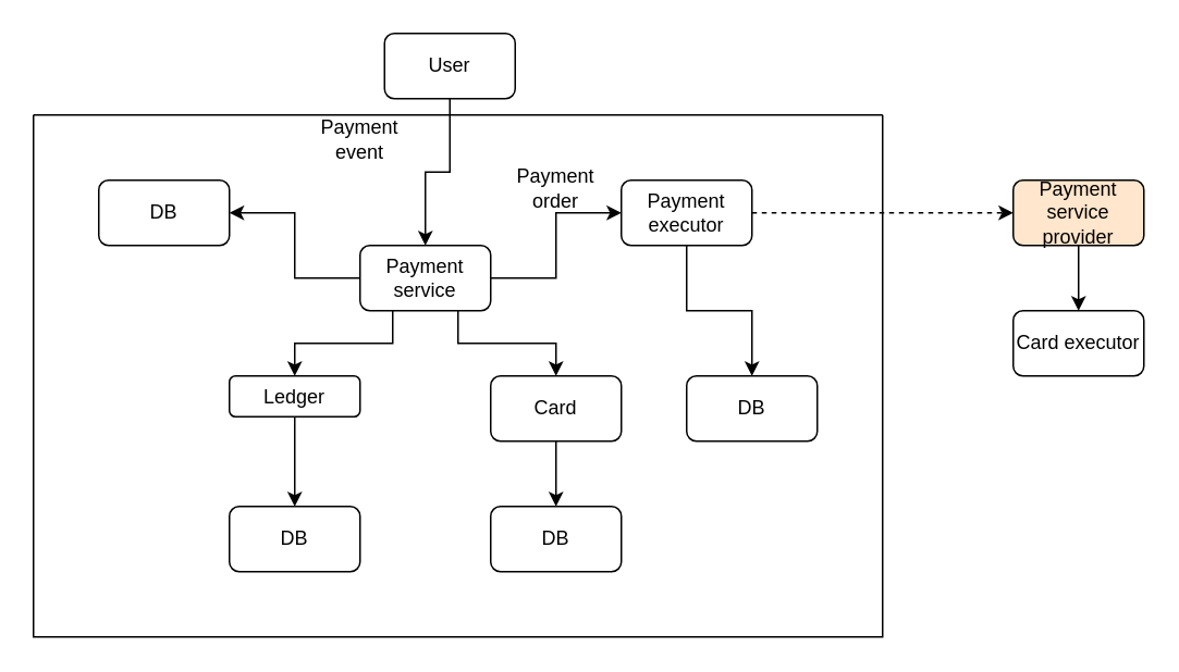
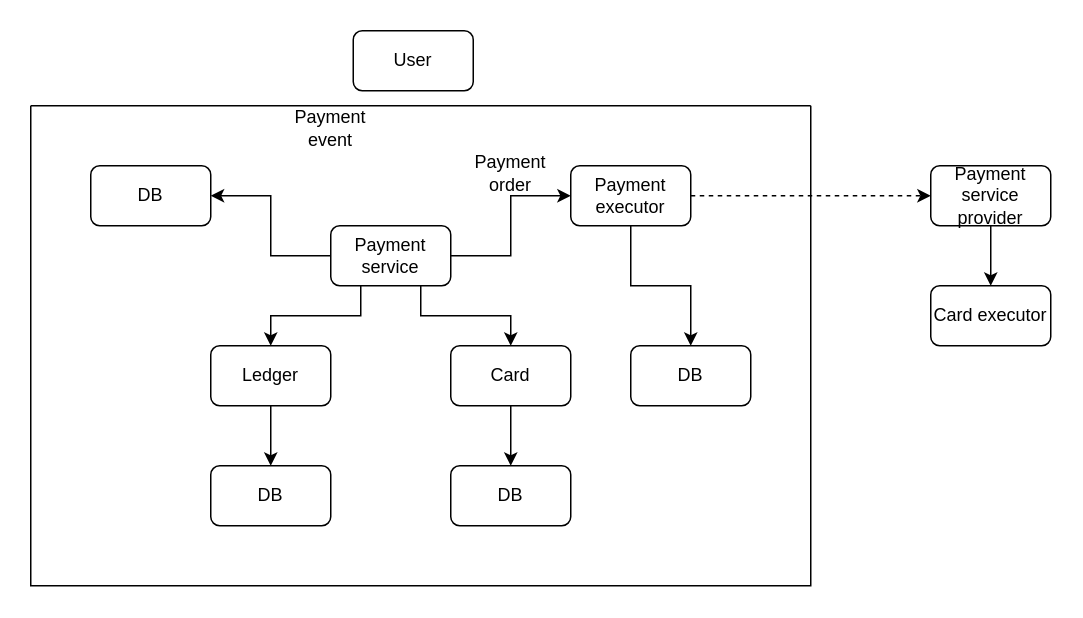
- <mxCell id="23" style="edgeStyle=orthogonalEdgeStyle;rounded=0;orthogonalLoop=1;jettySize=auto;html=1;exitX=0.5;exitY=1;exitDx=0;exitDy=0;entryX=0.5;entryY=0;entryDx=0;entryDy=0;" edge="1" parent="1" source="24" target="12"><mxGeometry relative="1" as="geometry" /></mxCell>
- <mxCell id="21" value="Payment service provider" style="rounded=1;whiteSpace=wrap;html=1;fillColor=#ffe6cc;" vertex="1" parent="1"><mxGeometry x="620" y="110" width="80" height="40" as="geometry" /></mxCell>
+ <mxCell id="21" value="Payment service provider" style="rounded=1;whiteSpace=wrap;html=1;" vertex="1" parent="1"><mxGeometry x="620" y="110" width="80" height="40" as="geometry" /></mxCell>
- <mxCell id="14" value="Ledger" style="rounded=1;whiteSpace=wrap;html=1;" vertex="1" parent="2"><mxGeometry x="120" y="160" width="80" height="25" as="geometry" /></mxCell>
+ <mxCell id="14" value="Ledger" style="rounded=1;whiteSpace=wrap;html=1;" vertex="1" parent="2"><mxGeometry x="120" y="160" width="80" height="40" as="geometry" /></mxCell>
